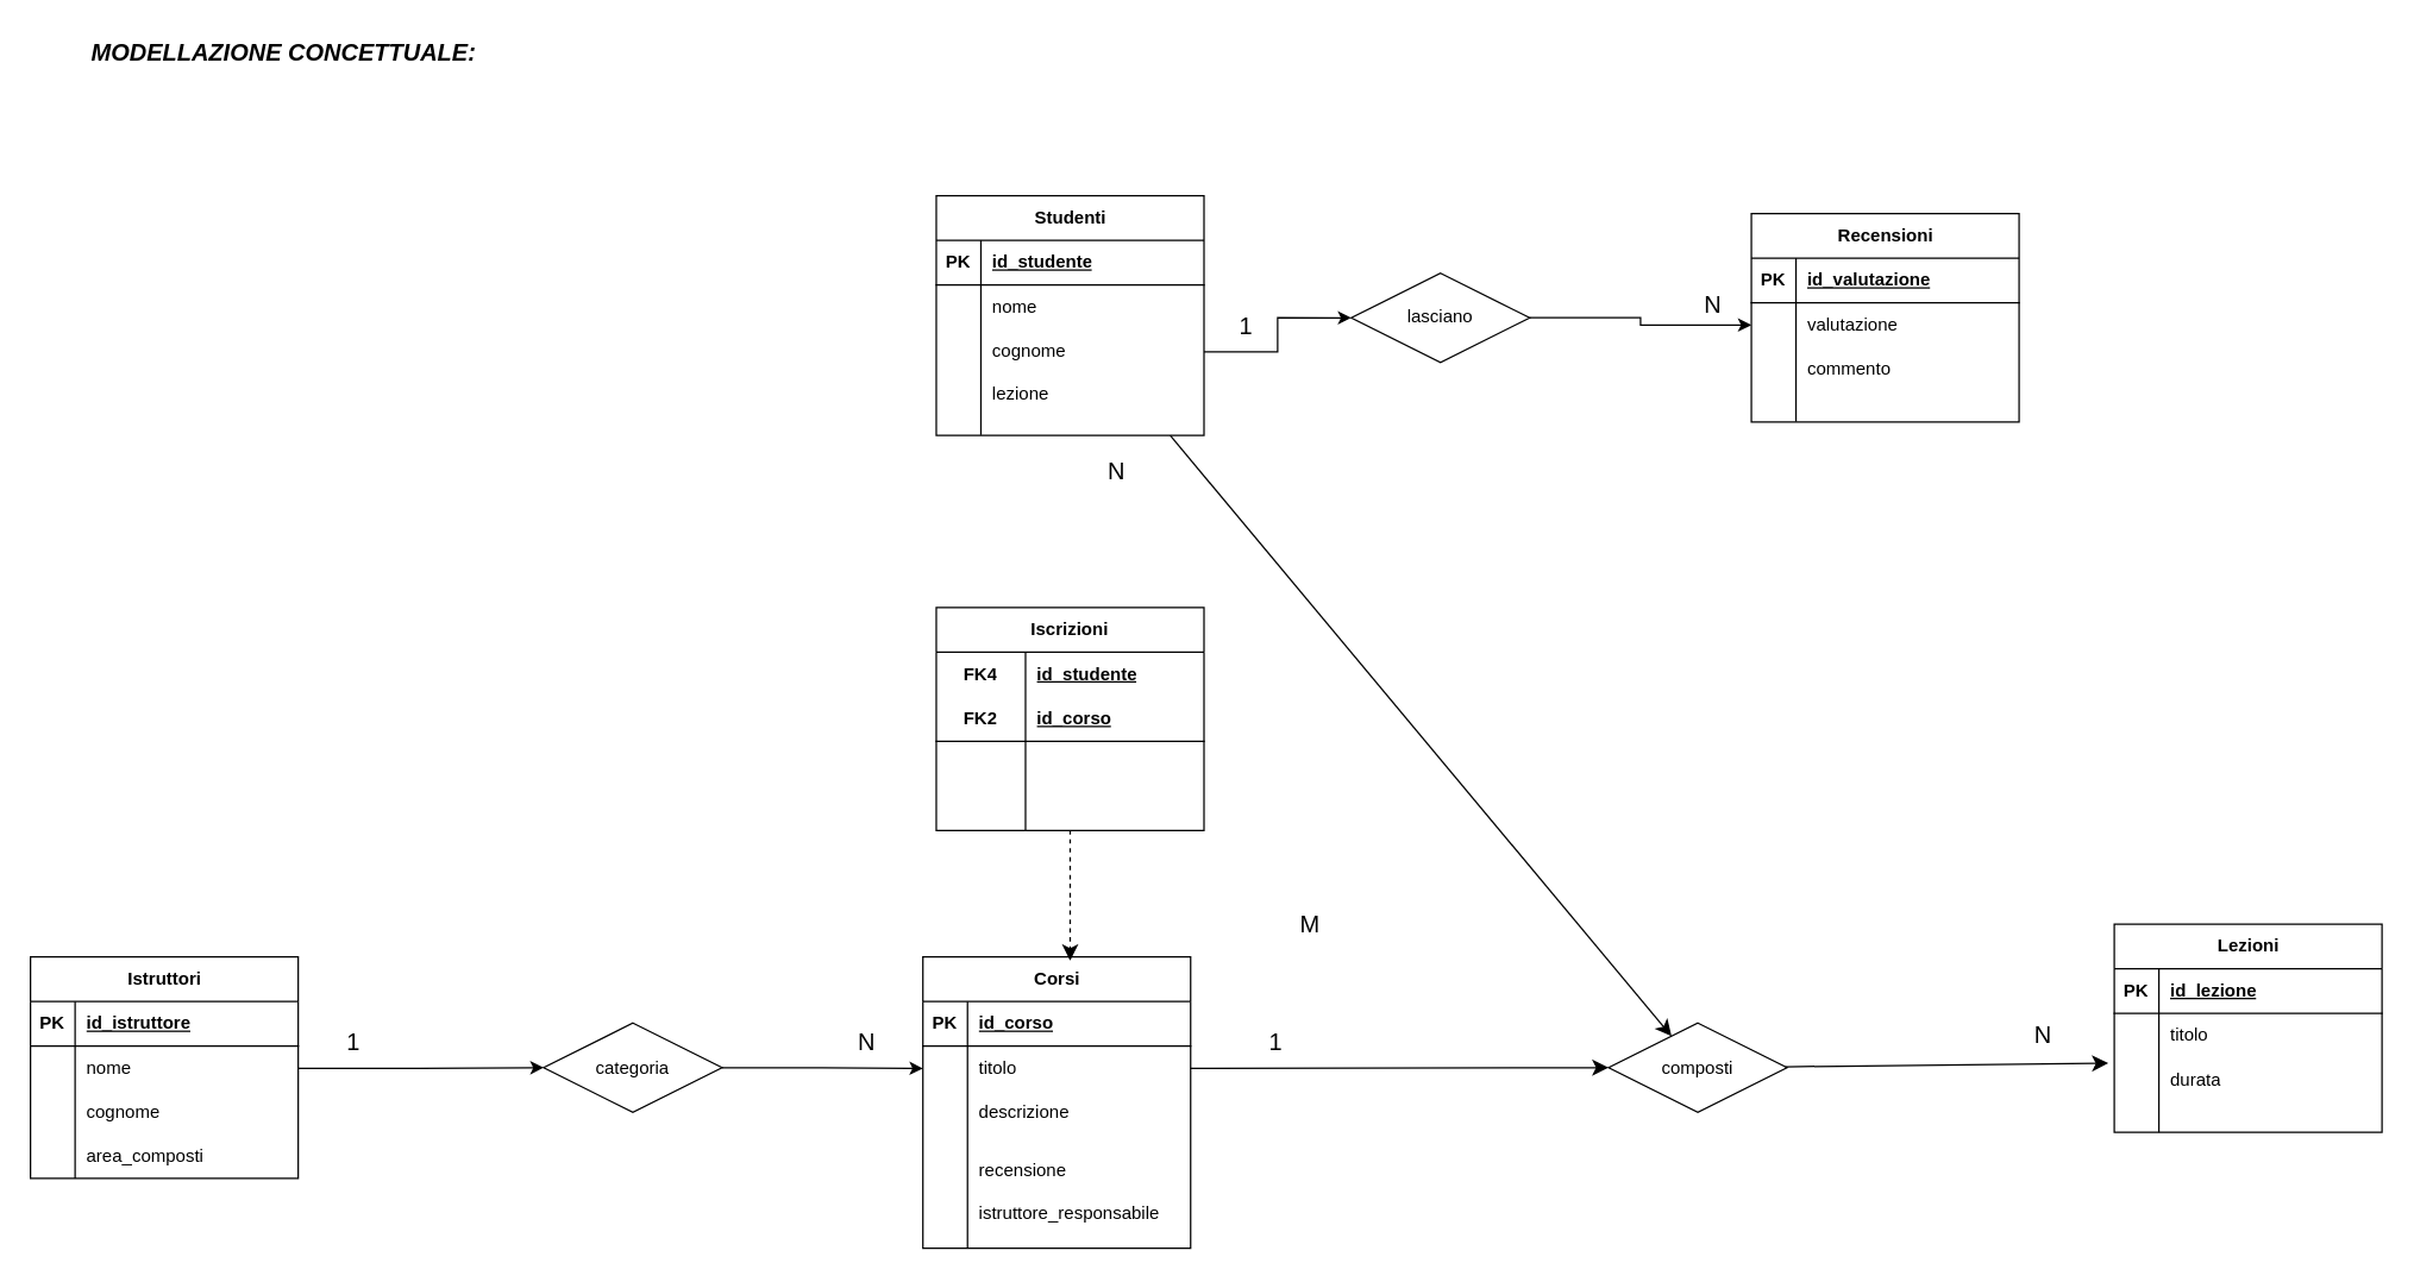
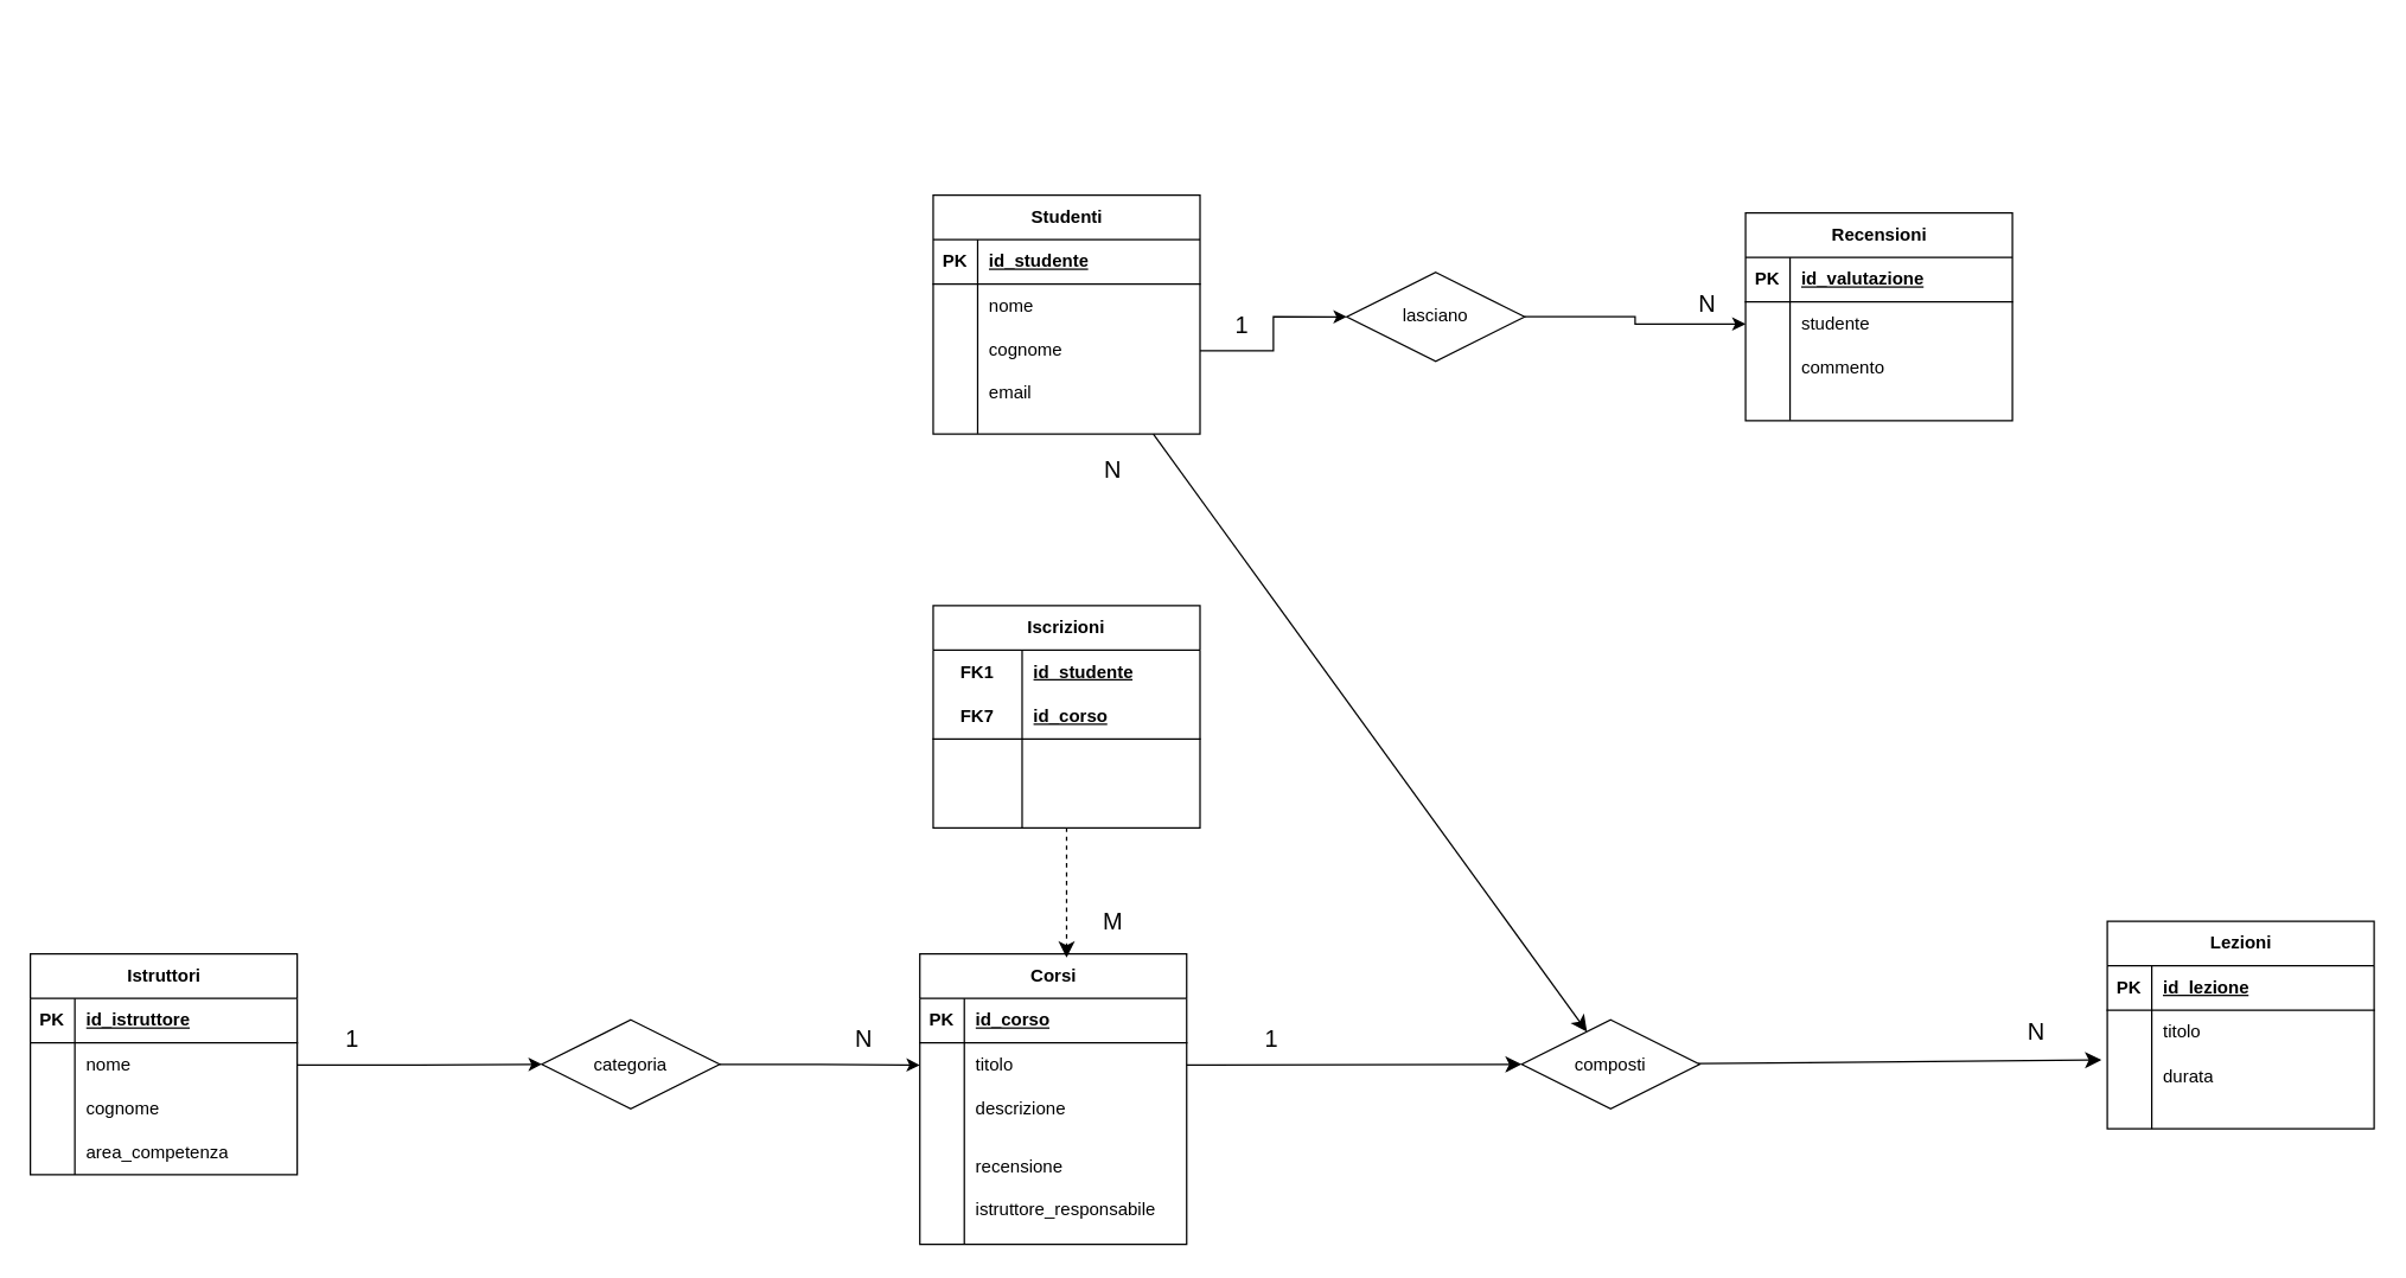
- <mxCell id="60" value="MODELLAZIONE CONCETTUALE:" style="text;strokeColor=none;fillColor=none;html=1;align=center;verticalAlign=middle;whiteSpace=wrap;rounded=0;fontSize=16;fontStyle=3" parent="1" vertex="1"><mxGeometry x="20" y="20" width="341" height="30" as="geometry" /></mxCell>
- <mxCell id="68" value="valutazione" style="shape=partialRectangle;connectable=0;fillColor=none;top=0;left=0;bottom=0;right=0;align=left;spacingLeft=6;overflow=hidden;whiteSpace=wrap;html=1;" parent="66" vertex="1"><mxGeometry x="30" width="150" height="30" as="geometry"><mxRectangle width="150" height="30" as="alternateBounds" /></mxGeometry></mxCell>
+ <mxCell id="68" value="studente" style="shape=partialRectangle;connectable=0;fillColor=none;top=0;left=0;bottom=0;right=0;align=left;spacingLeft=6;overflow=hidden;whiteSpace=wrap;html=1;" parent="66" vertex="1"><mxGeometry x="30" width="150" height="30" as="geometry"><mxRectangle width="150" height="30" as="alternateBounds" /></mxGeometry></mxCell>
- <mxCell id="44" value="lezione&lt;div&gt;&lt;br&gt;&lt;/div&gt;" style="shape=partialRectangle;connectable=0;fillColor=none;top=0;left=0;bottom=0;right=0;align=left;spacingLeft=6;overflow=hidden;whiteSpace=wrap;html=1;" parent="42" vertex="1"><mxGeometry x="30" width="150" height="41" as="geometry"><mxRectangle width="150" height="41" as="alternateBounds" /></mxGeometry></mxCell>
+ <mxCell id="44" value="email&lt;div&gt;&lt;br&gt;&lt;/div&gt;" style="shape=partialRectangle;connectable=0;fillColor=none;top=0;left=0;bottom=0;right=0;align=left;spacingLeft=6;overflow=hidden;whiteSpace=wrap;html=1;" parent="42" vertex="1"><mxGeometry x="30" width="150" height="41" as="geometry"><mxRectangle width="150" height="41" as="alternateBounds" /></mxGeometry></mxCell>
- <mxCell id="47" value="FK4" style="shape=partialRectangle;connectable=0;fillColor=none;top=0;left=0;bottom=0;right=0;fontStyle=1;overflow=hidden;html=1;whiteSpace=wrap;" parent="46" vertex="1"><mxGeometry width="60" height="30" as="geometry"><mxRectangle width="60" height="30" as="alternateBounds" /></mxGeometry></mxCell>
+ <mxCell id="47" value="FK1" style="shape=partialRectangle;connectable=0;fillColor=none;top=0;left=0;bottom=0;right=0;fontStyle=1;overflow=hidden;html=1;whiteSpace=wrap;" parent="46" vertex="1"><mxGeometry width="60" height="30" as="geometry"><mxRectangle width="60" height="30" as="alternateBounds" /></mxGeometry></mxCell>
- <mxCell id="50" value="FK2" style="shape=partialRectangle;connectable=0;fillColor=none;top=0;left=0;bottom=0;right=0;fontStyle=1;overflow=hidden;html=1;whiteSpace=wrap;" parent="49" vertex="1"><mxGeometry width="60" height="30" as="geometry"><mxRectangle width="60" height="30" as="alternateBounds" /></mxGeometry></mxCell>
+ <mxCell id="50" value="FK7" style="shape=partialRectangle;connectable=0;fillColor=none;top=0;left=0;bottom=0;right=0;fontStyle=1;overflow=hidden;html=1;whiteSpace=wrap;" parent="49" vertex="1"><mxGeometry width="60" height="30" as="geometry"><mxRectangle width="60" height="30" as="alternateBounds" /></mxGeometry></mxCell>
- <mxCell id="61" value="M" style="text;strokeColor=none;fillColor=none;html=1;align=center;verticalAlign=middle;whiteSpace=wrap;rounded=0;fontSize=16;" parent="1" vertex="1"><mxGeometry x="857" y="613.5" width="47" height="15" as="geometry" /></mxCell>
+ <mxCell id="61" value="M" style="text;strokeColor=none;fillColor=none;html=1;align=center;verticalAlign=middle;whiteSpace=wrap;rounded=0;fontSize=16;" parent="1" vertex="1"><mxGeometry x="727" y="613.5" width="47" height="15" as="geometry" /></mxCell>
- <mxCell id="28" value="composti" style="shape=rhombus;perimeter=rhombusPerimeter;whiteSpace=wrap;html=1;align=center;" parent="1" vertex="1"><mxGeometry x="1081" y="687.51" width="120" height="60" as="geometry" /></mxCell>
+ <mxCell id="28" value="composti" style="shape=rhombus;perimeter=rhombusPerimeter;whiteSpace=wrap;html=1;align=center;" parent="1" vertex="1"><mxGeometry x="1026" y="687.51" width="120" height="60" as="geometry" /></mxCell>
- <mxCell id="91" value="area_composti" style="shape=partialRectangle;connectable=0;fillColor=none;top=0;left=0;bottom=0;right=0;align=left;spacingLeft=6;overflow=hidden;whiteSpace=wrap;html=1;" parent="89" vertex="1"><mxGeometry x="30" width="150" height="30" as="geometry"><mxRectangle width="150" height="30" as="alternateBounds" /></mxGeometry></mxCell>
+ <mxCell id="91" value="area_competenza" style="shape=partialRectangle;connectable=0;fillColor=none;top=0;left=0;bottom=0;right=0;align=left;spacingLeft=6;overflow=hidden;whiteSpace=wrap;html=1;" parent="89" vertex="1"><mxGeometry x="30" width="150" height="30" as="geometry"><mxRectangle width="150" height="30" as="alternateBounds" /></mxGeometry></mxCell>
